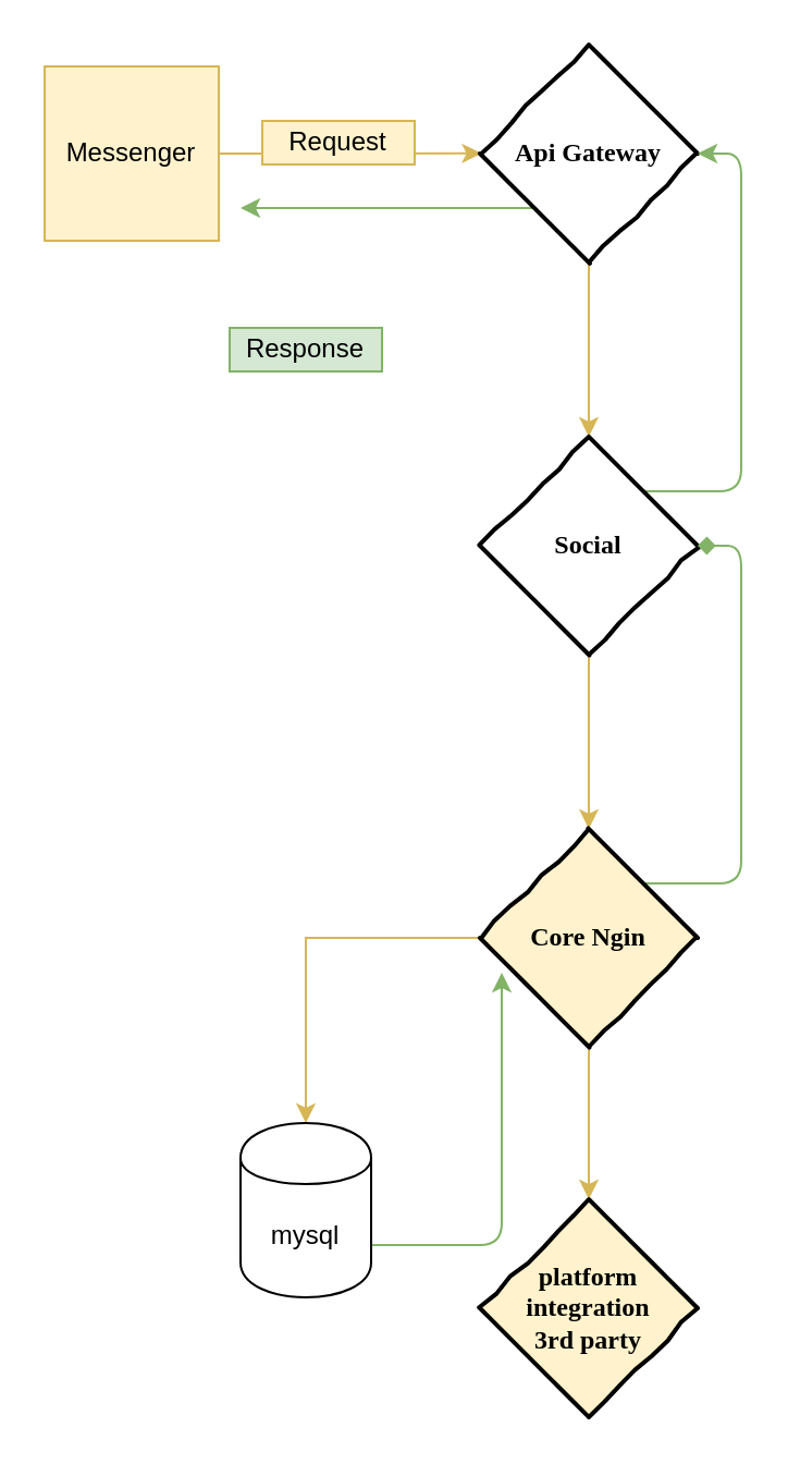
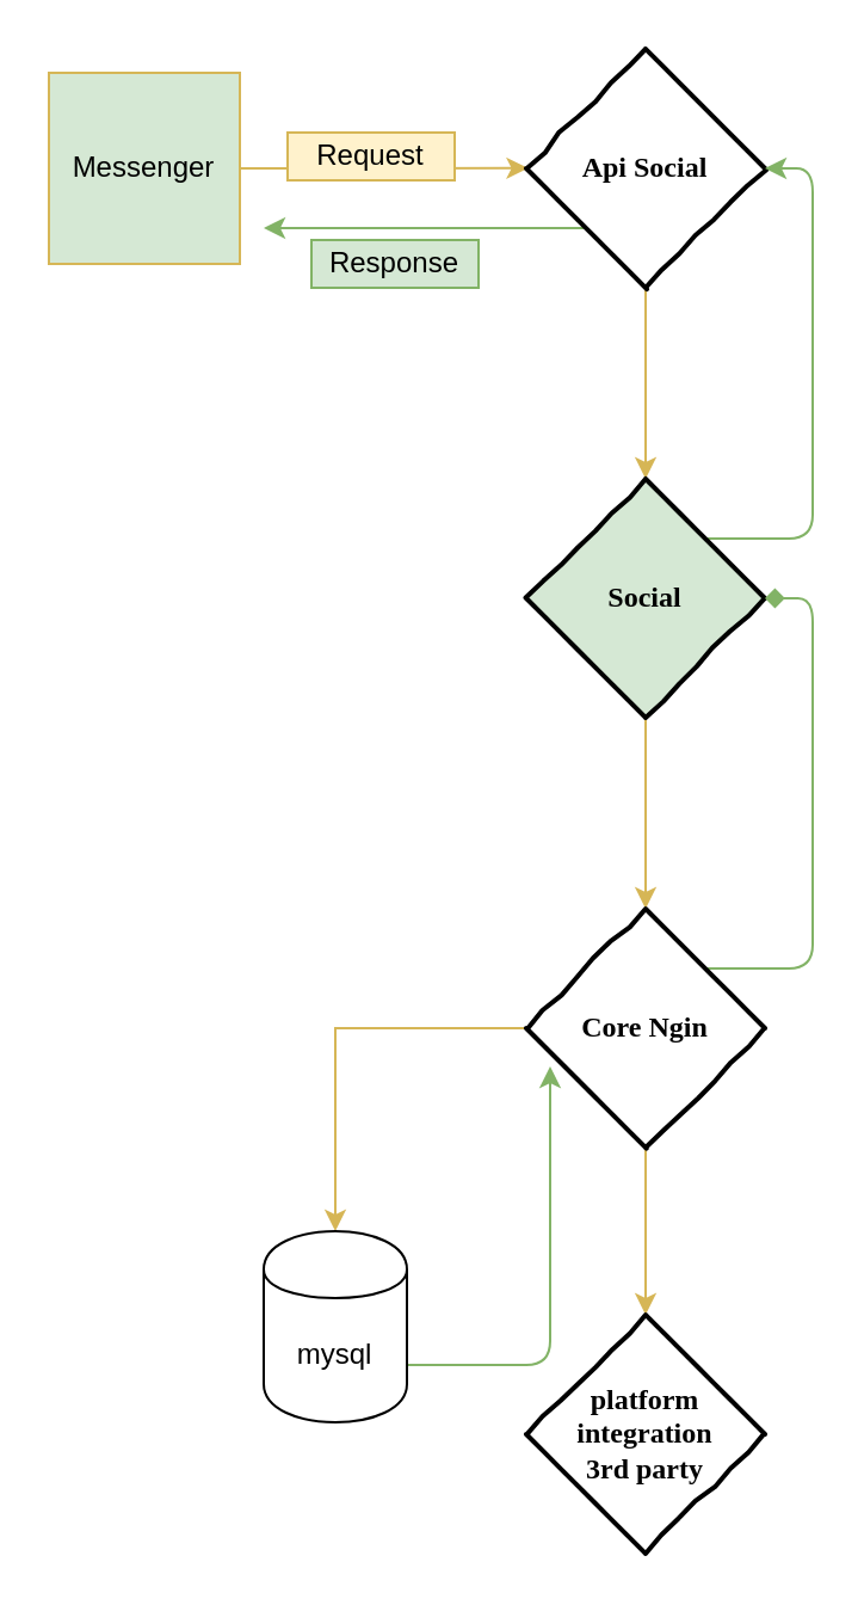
- <mxCell id="3" value="Messenger" style="whiteSpace=wrap;html=1;aspect=fixed;fillColor=#fff2cc;strokeColor=#d6b656;" parent="1" vertex="1"><mxGeometry x="20" y="30" width="80" height="80" as="geometry" /></mxCell>
+ <mxCell id="3" value="Messenger" style="whiteSpace=wrap;html=1;aspect=fixed;fillColor=#d5e8d4;strokeColor=#d6b656;" parent="1" vertex="1"><mxGeometry x="20" y="30" width="80" height="80" as="geometry" /></mxCell>
- <mxCell id="7" value="Api Gateway" style="rhombus;html=1;align=center;whiteSpace=wrap;comic=1;strokeWidth=2;fontFamily=Comic Sans MS;fontStyle=1;" parent="1" vertex="1"><mxGeometry x="220" width="100" height="100" as="geometry" y="20" /></mxCell>
+ <mxCell id="7" value="Api Social" style="rhombus;html=1;align=center;whiteSpace=wrap;comic=1;strokeWidth=2;fontFamily=Comic Sans MS;fontStyle=1;" parent="1" vertex="1"><mxGeometry x="220" width="100" height="100" as="geometry" y="20" /></mxCell>
- <mxCell id="18" value="Response" style="text;html=1;strokeColor=#82b366;fillColor=#d5e8d4;align=center;verticalAlign=middle;whiteSpace=wrap;rounded=0;" vertex="1" parent="1"><mxGeometry x="105" y="150" width="70" height="20" as="geometry" /></mxCell>
+ <mxCell id="18" value="Response" style="text;html=1;strokeColor=#82b366;fillColor=#d5e8d4;align=center;verticalAlign=middle;whiteSpace=wrap;rounded=0;" vertex="1" parent="1"><mxGeometry x="130" y="100" width="70" height="20" as="geometry" /></mxCell>
- <mxCell id="10" value="Social" style="rhombus;html=1;align=center;whiteSpace=wrap;comic=1;strokeWidth=2;fontFamily=Comic Sans MS;fontStyle=1;" vertex="1" parent="1"><mxGeometry x="220" y="200" width="100" height="100" as="geometry" /></mxCell>
+ <mxCell id="10" value="Social" style="rhombus;html=1;align=center;whiteSpace=wrap;comic=1;strokeWidth=2;fontFamily=Comic Sans MS;fontStyle=1;fillColor=#d5e8d4;" vertex="1" parent="1"><mxGeometry x="220" y="200" width="100" height="100" as="geometry" /></mxCell>
- <mxCell id="14" value="Core Ngin" style="rhombus;html=1;align=center;whiteSpace=wrap;comic=1;strokeWidth=2;fontFamily=Comic Sans MS;fontStyle=1;fillColor=#fff2cc;" vertex="1" parent="1"><mxGeometry x="220" y="380" width="100" height="100" as="geometry" /></mxCell>
+ <mxCell id="14" value="Core Ngin" style="rhombus;html=1;align=center;whiteSpace=wrap;comic=1;strokeWidth=2;fontFamily=Comic Sans MS;fontStyle=1;" vertex="1" parent="1"><mxGeometry x="220" y="380" width="100" height="100" as="geometry" /></mxCell>
- <mxCell id="17" value="platform integration&lt;br&gt;3rd party" style="rhombus;html=1;align=center;whiteSpace=wrap;comic=1;strokeWidth=2;fontFamily=Comic Sans MS;fontStyle=1;fillColor=#fff2cc;" vertex="1" parent="1"><mxGeometry x="220" y="550" width="100" height="100" as="geometry" /></mxCell>
+ <mxCell id="17" value="platform integration&lt;br&gt;3rd party" style="rhombus;html=1;align=center;whiteSpace=wrap;comic=1;strokeWidth=2;fontFamily=Comic Sans MS;fontStyle=1;" vertex="1" parent="1"><mxGeometry x="220" y="550" width="100" height="100" as="geometry" /></mxCell>
